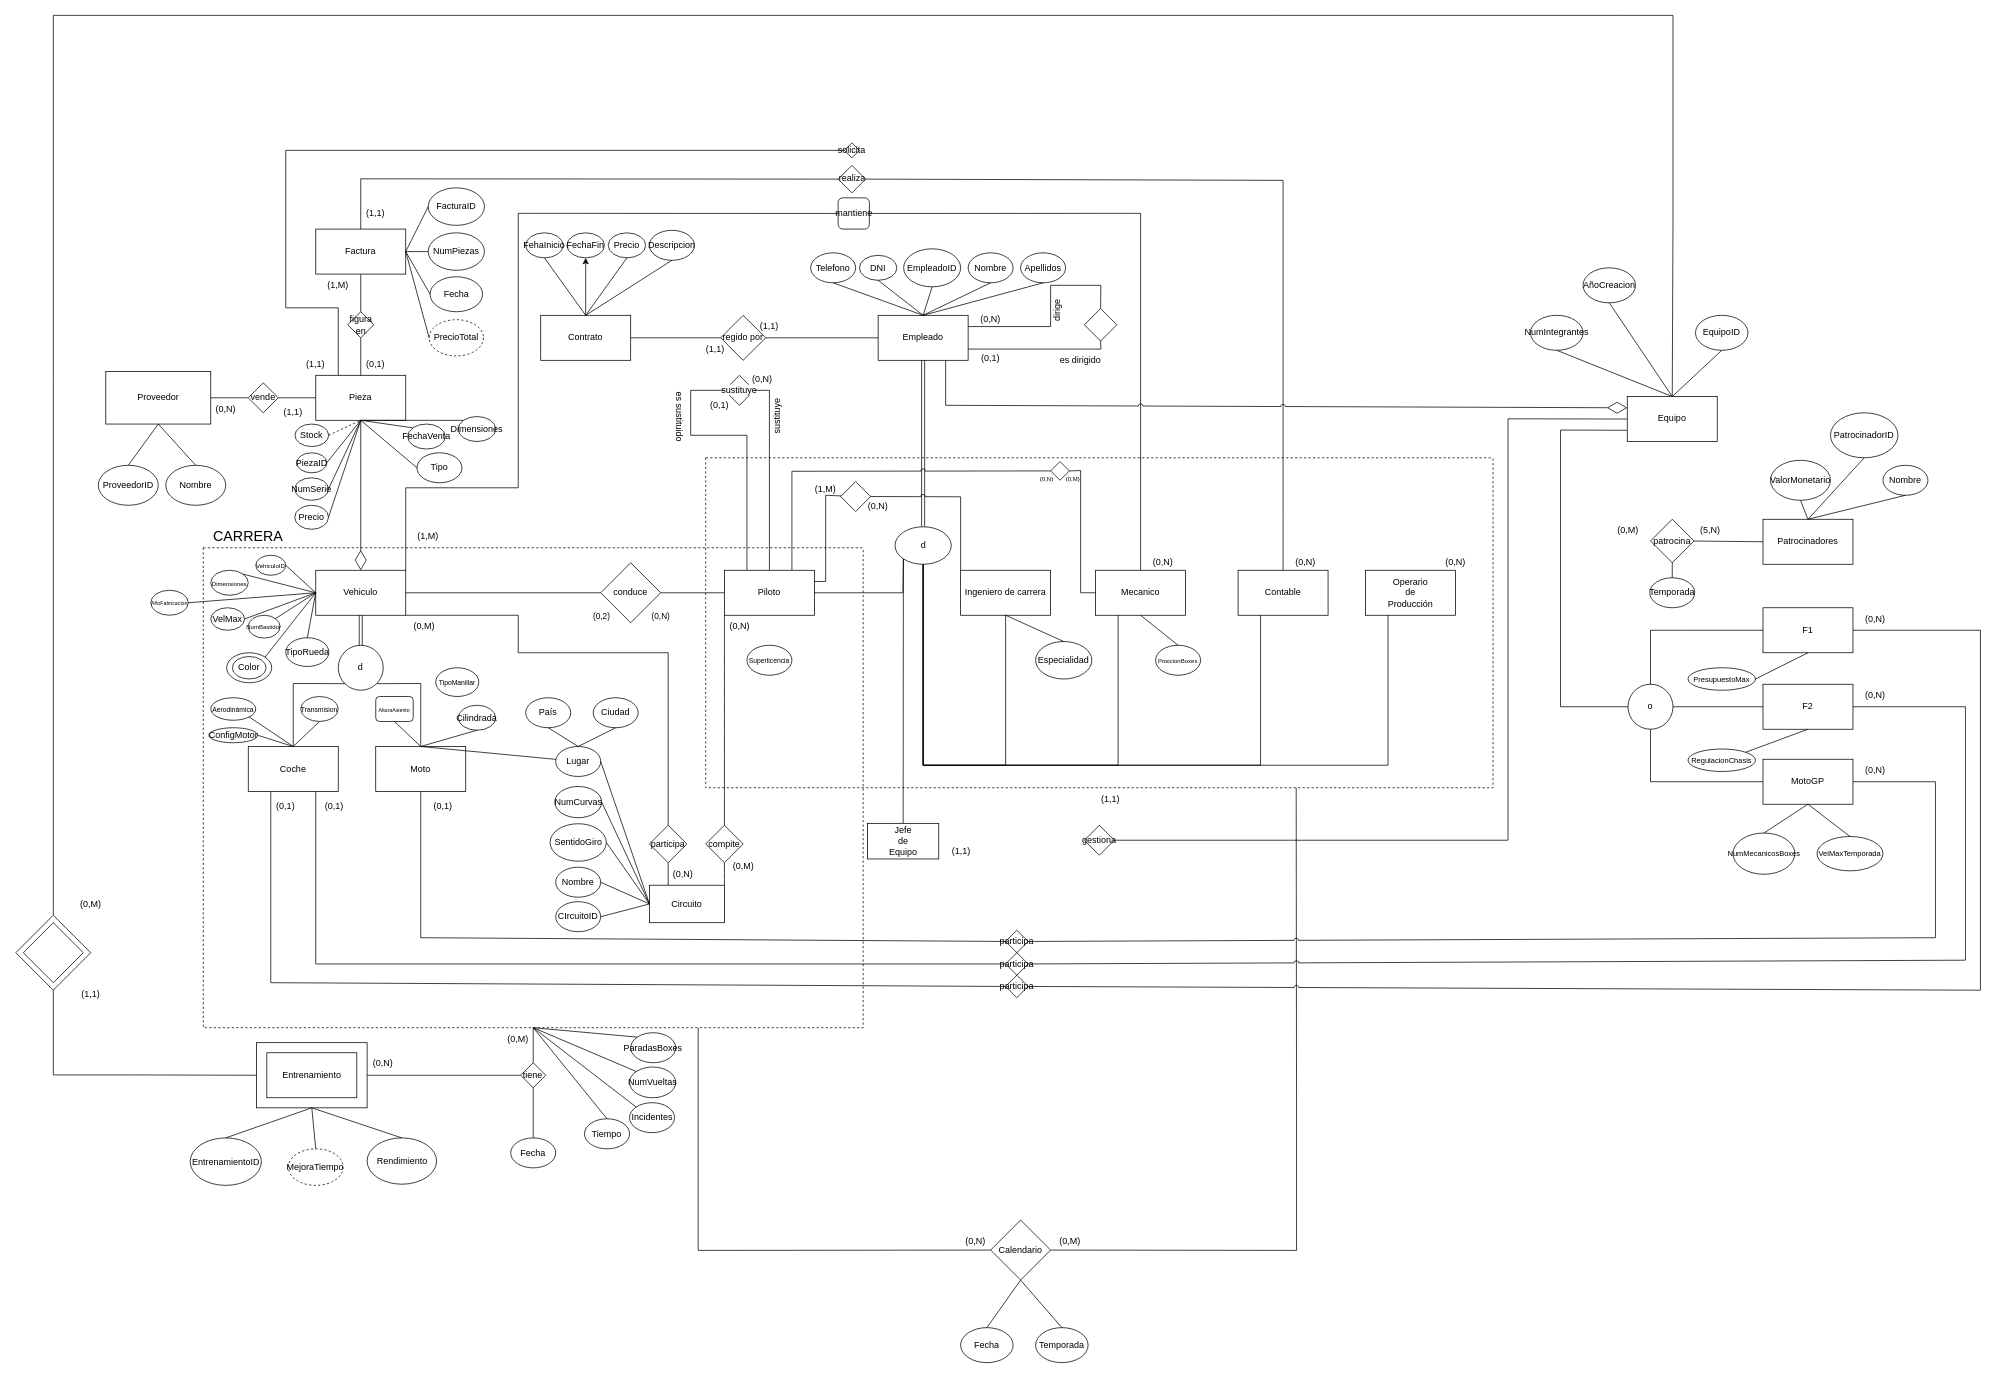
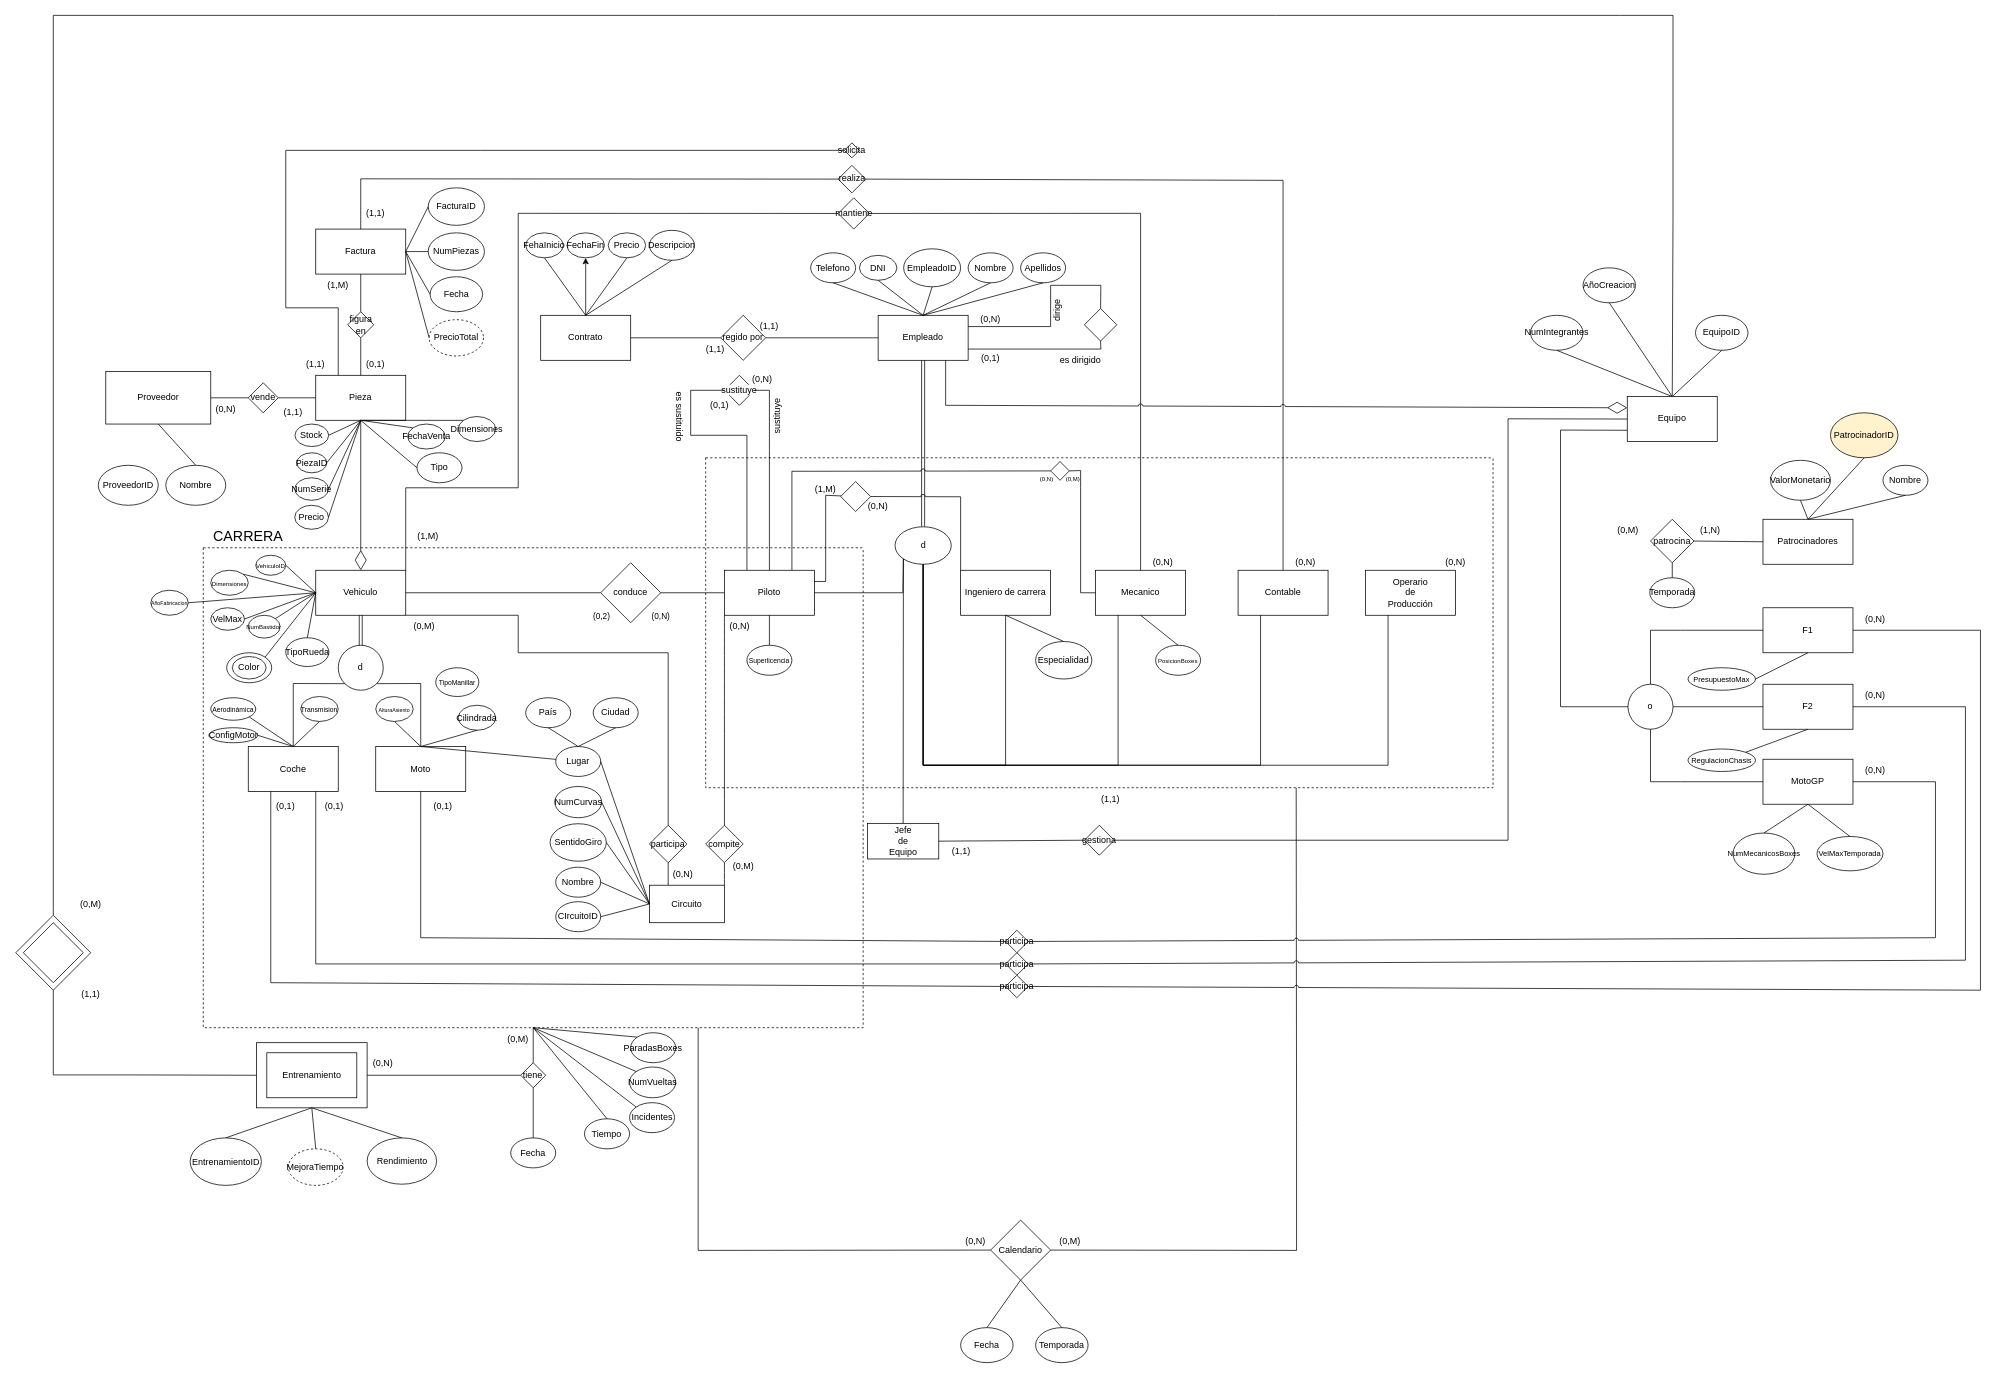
- <mxCell id="142" value="mantiene" style="whiteSpace=wrap;html=1;rounded=1;" vertex="1" parent="1"><mxGeometry x="1116.64" y="263.33" width="41.67" height="41.67" as="geometry" /></mxCell>
+ <mxCell id="142" value="mantiene" style="rhombus;whiteSpace=wrap;html=1;" vertex="1" parent="1"><mxGeometry x="1116.64" y="263.33" width="41.67" height="41.67" as="geometry" /></mxCell>
- <mxCell id="225" value="" style="endArrow=none;html=1;rounded=0;exitX=1;exitY=0.5;exitDx=0;exitDy=0;entryX=0.5;entryY=1;entryDx=0;entryDy=0;dashed=1;" edge="1" parent="1" source="222" target="15"><mxGeometry width="50" height="50" relative="1" as="geometry"><mxPoint x="710" y="670" as="sourcePoint" /><mxPoint x="760" y="620" as="targetPoint" /></mxGeometry></mxCell>
+ <mxCell id="225" value="" style="endArrow=none;html=1;rounded=0;exitX=1;exitY=0.5;exitDx=0;exitDy=0;entryX=0.5;entryY=1;entryDx=0;entryDy=0;" edge="1" parent="1" source="222" target="15"><mxGeometry width="50" height="50" relative="1" as="geometry"><mxPoint x="710" y="670" as="sourcePoint" /><mxPoint x="760" y="620" as="targetPoint" /></mxGeometry></mxCell>
- <mxCell id="192" value="PatrocinadorID" style="ellipse;whiteSpace=wrap;html=1;" vertex="1" parent="1"><mxGeometry x="2440" y="550" width="90" height="60" as="geometry" /></mxCell>
+ <mxCell id="192" value="PatrocinadorID" style="ellipse;whiteSpace=wrap;html=1;fillColor=#fff2cc;" vertex="1" parent="1"><mxGeometry x="2440" y="550" width="90" height="60" as="geometry" /></mxCell>
- <mxCell id="217" value="" style="endArrow=none;html=1;rounded=0;exitX=0.5;exitY=0;exitDx=0;exitDy=0;entryX=0.5;entryY=1;entryDx=0;entryDy=0;" edge="1" parent="1" source="215" target="26"><mxGeometry width="50" height="50" relative="1" as="geometry"><mxPoint x="220" y="700" as="sourcePoint" /><mxPoint x="270" y="650" as="targetPoint" /></mxGeometry></mxCell>
- <mxCell id="62" value="(5,N)" style="text;html=1;align=center;verticalAlign=middle;whiteSpace=wrap;rounded=0;" vertex="1" parent="1"><mxGeometry x="2250" y="692" width="60" height="30" as="geometry" /></mxCell>
+ <mxCell id="62" value="(1,N)" style="text;html=1;align=center;verticalAlign=middle;whiteSpace=wrap;rounded=0;" vertex="1" parent="1"><mxGeometry x="2250" y="692" width="60" height="30" as="geometry" /></mxCell>
+ <mxCell id="200" value="" style="endArrow=none;html=1;rounded=0;exitX=0.5;exitY=0;exitDx=0;exitDy=0;entryX=0.5;entryY=1;entryDx=0;entryDy=0;" edge="1" parent="1" source="96" target="4"><mxGeometry width="50" height="50" relative="1" as="geometry"><mxPoint x="1140" y="1040" as="sourcePoint" /><mxPoint x="1190" y="990" as="targetPoint" /></mxGeometry></mxCell>
- <mxCell id="128" value="&lt;font style=&quot;font-size: 7px;&quot;&gt;AlturaAsiento&lt;/font&gt;" style="whiteSpace=wrap;html=1;rounded=1;" vertex="1" parent="87"><mxGeometry x="230" y="198.33" width="50" height="33.33" as="geometry" /></mxCell>
+ <mxCell id="128" value="&lt;font style=&quot;font-size: 7px;&quot;&gt;AlturaAsiento&lt;/font&gt;" style="ellipse;whiteSpace=wrap;html=1;" vertex="1" parent="87"><mxGeometry x="230" y="198.33" width="50" height="33.33" as="geometry" /></mxCell>
+ <mxCell id="159" value="" style="endArrow=none;html=1;rounded=0;exitX=1;exitY=0.5;exitDx=0;exitDy=0;entryX=0;entryY=0.5;entryDx=0;entryDy=0;" edge="1" parent="1" source="155" target="157"><mxGeometry width="50" height="50" relative="1" as="geometry"><mxPoint x="1580" y="1010" as="sourcePoint" /><mxPoint x="1630" y="960" as="targetPoint" /></mxGeometry></mxCell>
